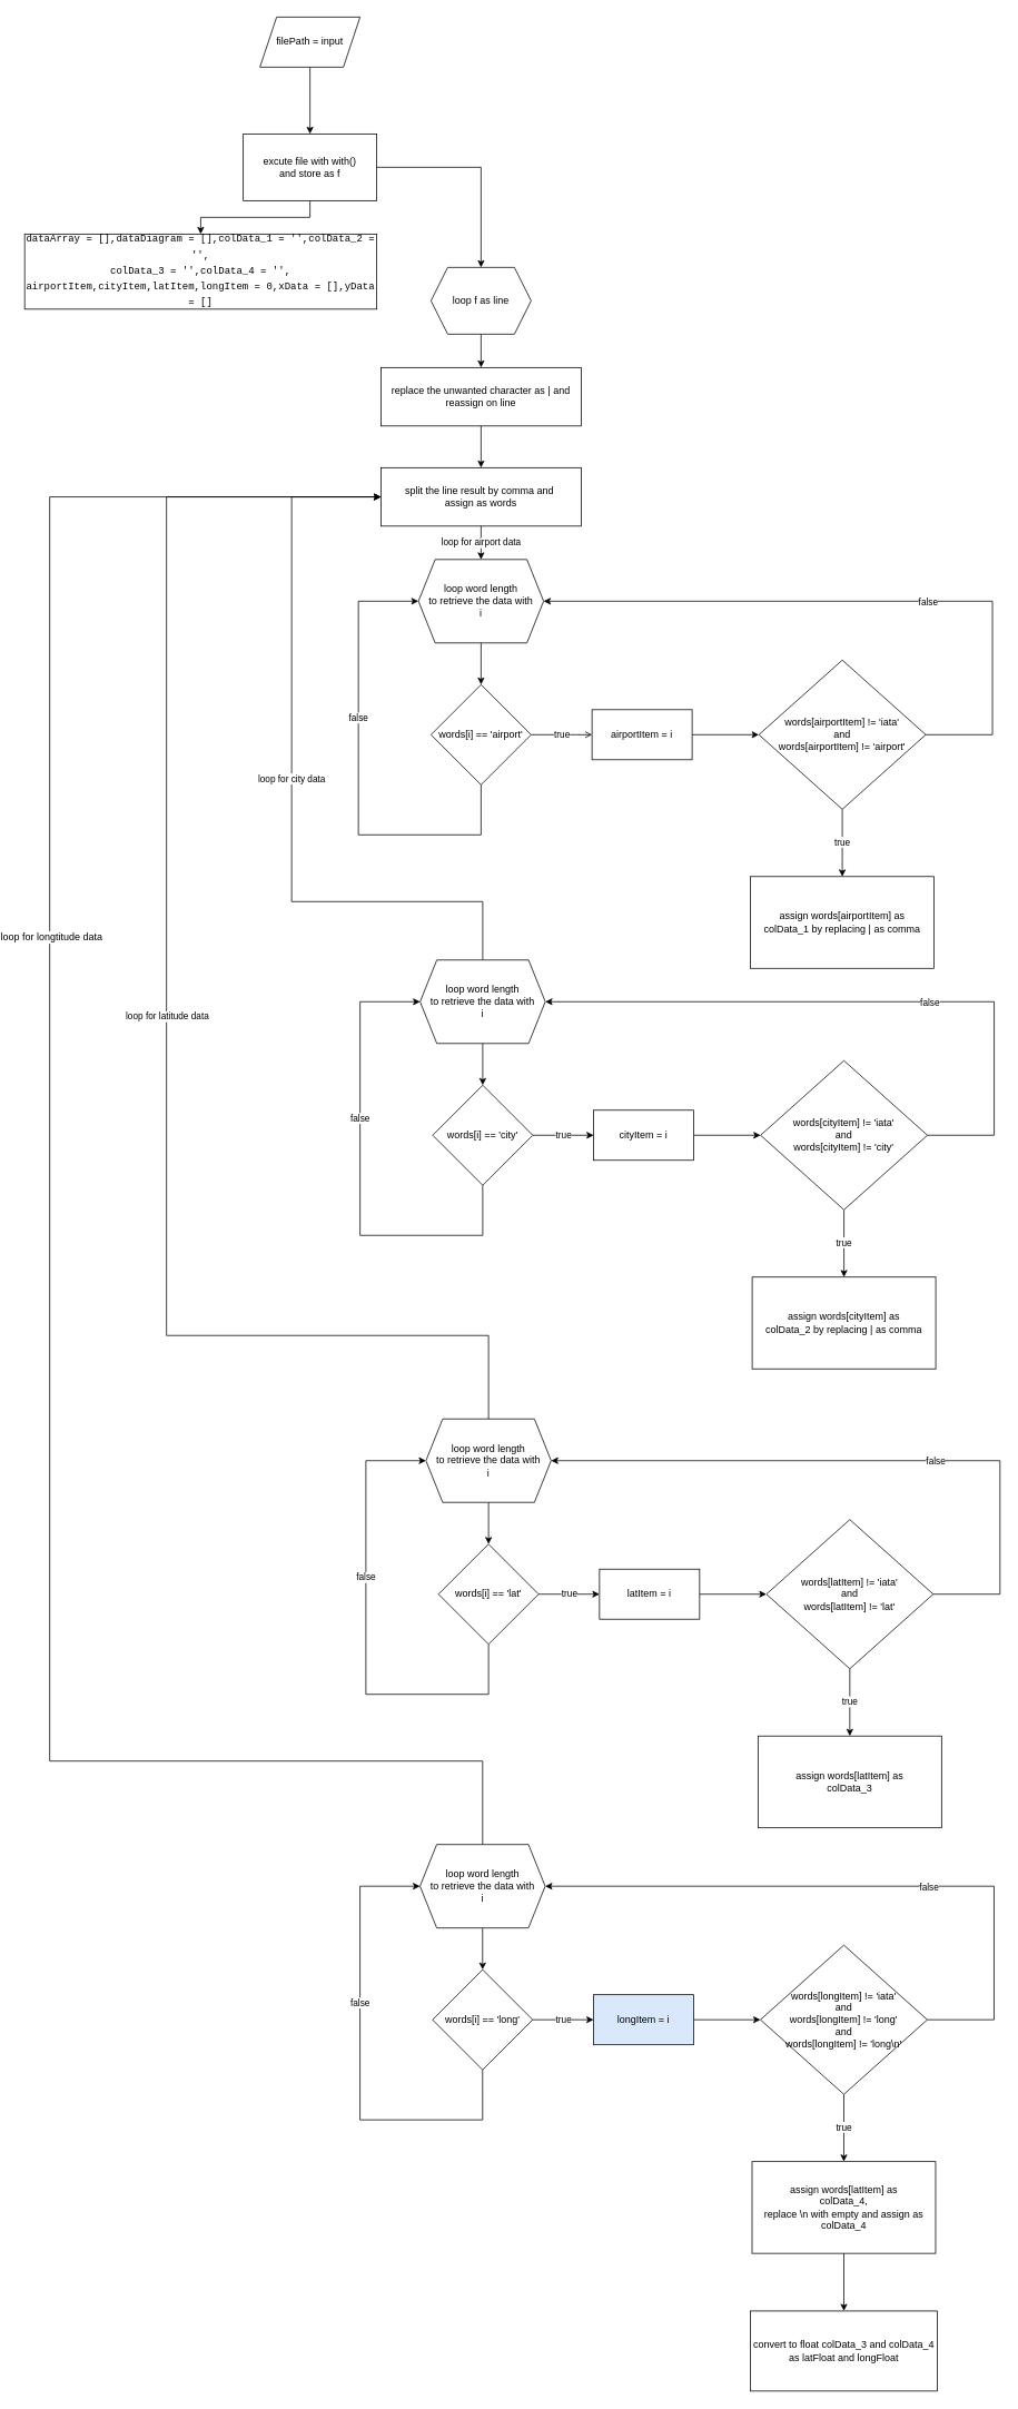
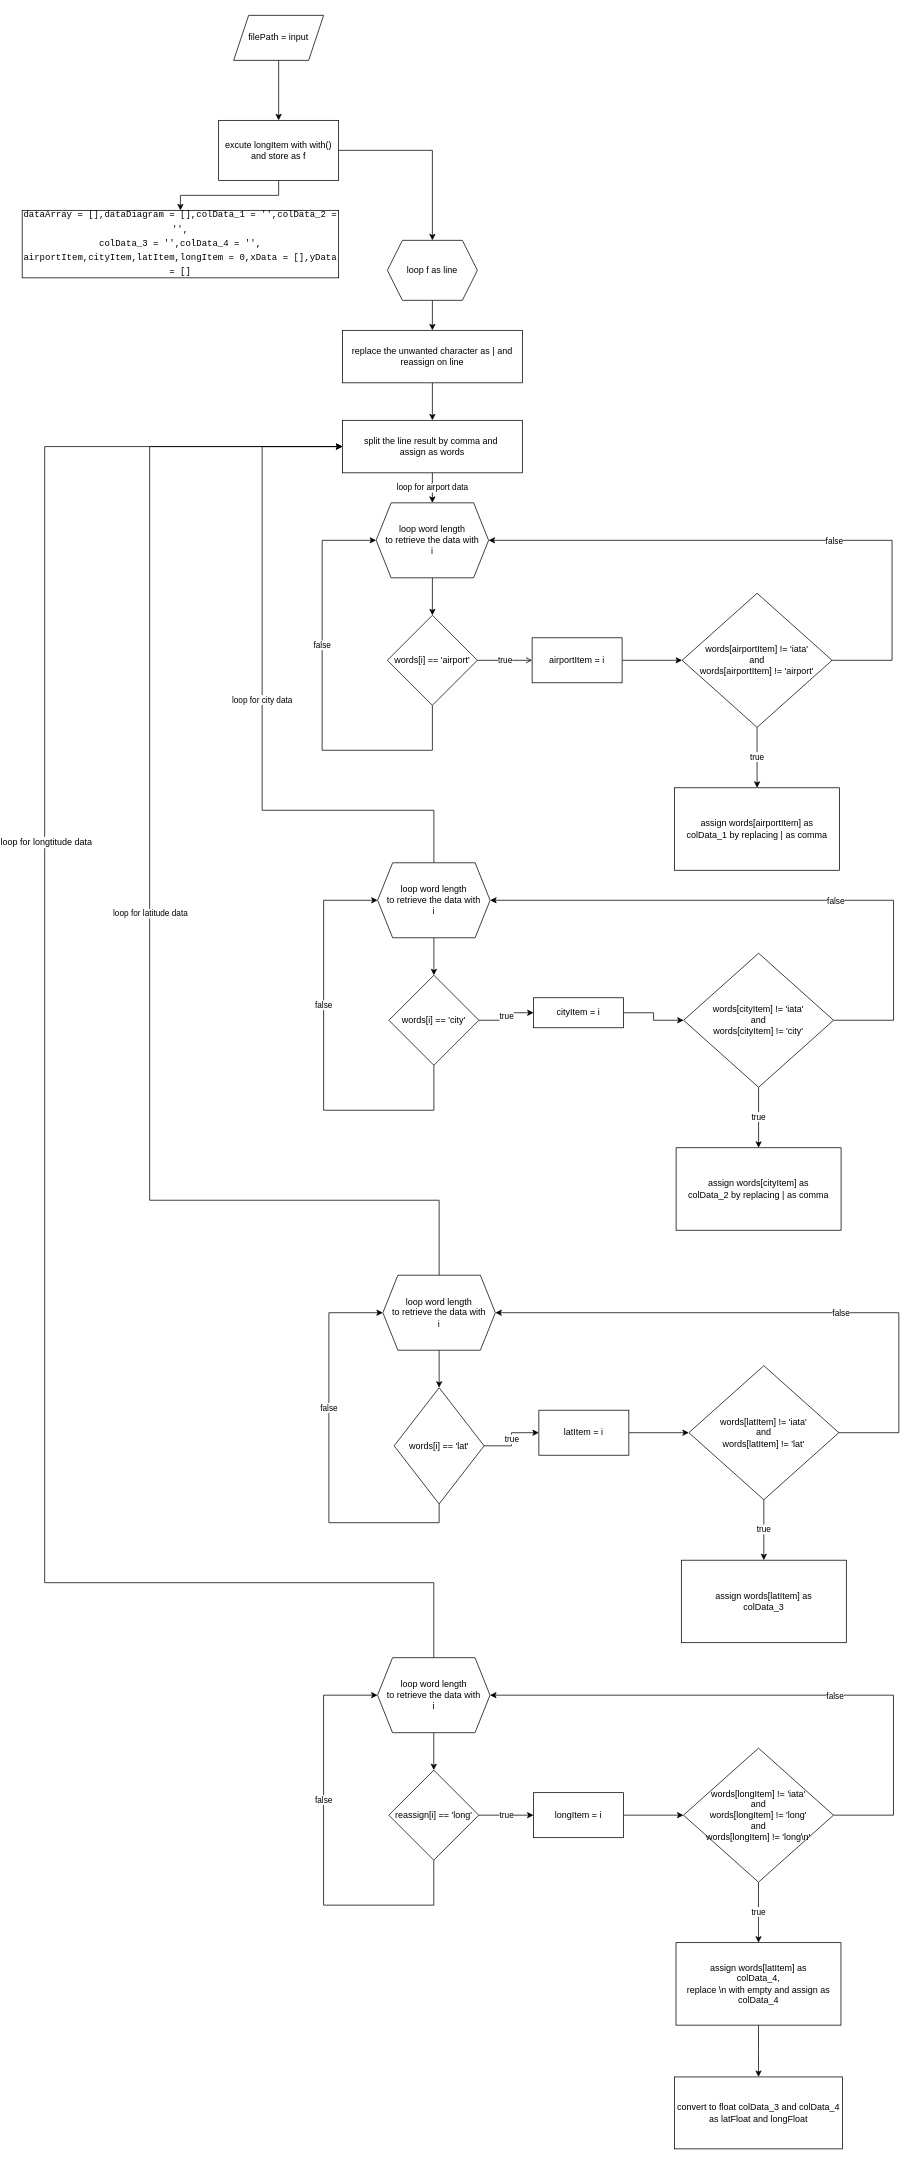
- <mxCell id="4" value="excute file with with()&lt;br&gt;and store as f" style="rounded=0;whiteSpace=wrap;html=1;" vertex="1" parent="1"><mxGeometry x="282" y="160" width="160" height="80" as="geometry" /></mxCell>
+ <mxCell id="4" value="excute longItem with with()&lt;br&gt;and store as f" style="rounded=0;whiteSpace=wrap;html=1;" vertex="1" parent="1"><mxGeometry x="282" y="160" width="160" height="80" as="geometry" /></mxCell>
- <mxCell id="31" value="cityItem = i" style="rounded=0;whiteSpace=wrap;html=1;" vertex="1" parent="1"><mxGeometry x="702" y="1330" width="120" height="60" as="geometry" /></mxCell>
+ <mxCell id="31" value="cityItem = i" style="rounded=0;whiteSpace=wrap;html=1;" vertex="1" parent="1"><mxGeometry x="702" y="1330" width="120" height="40" as="geometry" /></mxCell>
- <mxCell id="42" value="words[i] == 'lat'" style="rhombus;whiteSpace=wrap;html=1;" vertex="1" parent="1"><mxGeometry x="516" y="1850" width="120" height="120" as="geometry" /></mxCell>
+ <mxCell id="42" value="words[i] == 'lat'" style="rhombus;whiteSpace=wrap;html=1;" vertex="1" parent="1"><mxGeometry x="516" y="1850" width="120" height="155" as="geometry" /></mxCell>
- <mxCell id="56" value="words[i] == 'long'" style="rhombus;whiteSpace=wrap;html=1;" vertex="1" parent="1"><mxGeometry x="508.86" y="2360" width="120" height="120" as="geometry" /></mxCell>
+ <mxCell id="56" value="reassign[i] == 'long'" style="rhombus;whiteSpace=wrap;html=1;" vertex="1" parent="1"><mxGeometry x="508.86" y="2360" width="120" height="120" as="geometry" /></mxCell>
- <mxCell id="58" value="longItem = i" style="rounded=0;whiteSpace=wrap;html=1;fillColor=#dae8fc;" vertex="1" parent="1"><mxGeometry x="701.86" y="2390" width="120" height="60" as="geometry" /></mxCell>
+ <mxCell id="58" value="longItem = i" style="rounded=0;whiteSpace=wrap;html=1;" vertex="1" parent="1"><mxGeometry x="701.86" y="2390" width="120" height="60" as="geometry" /></mxCell>
